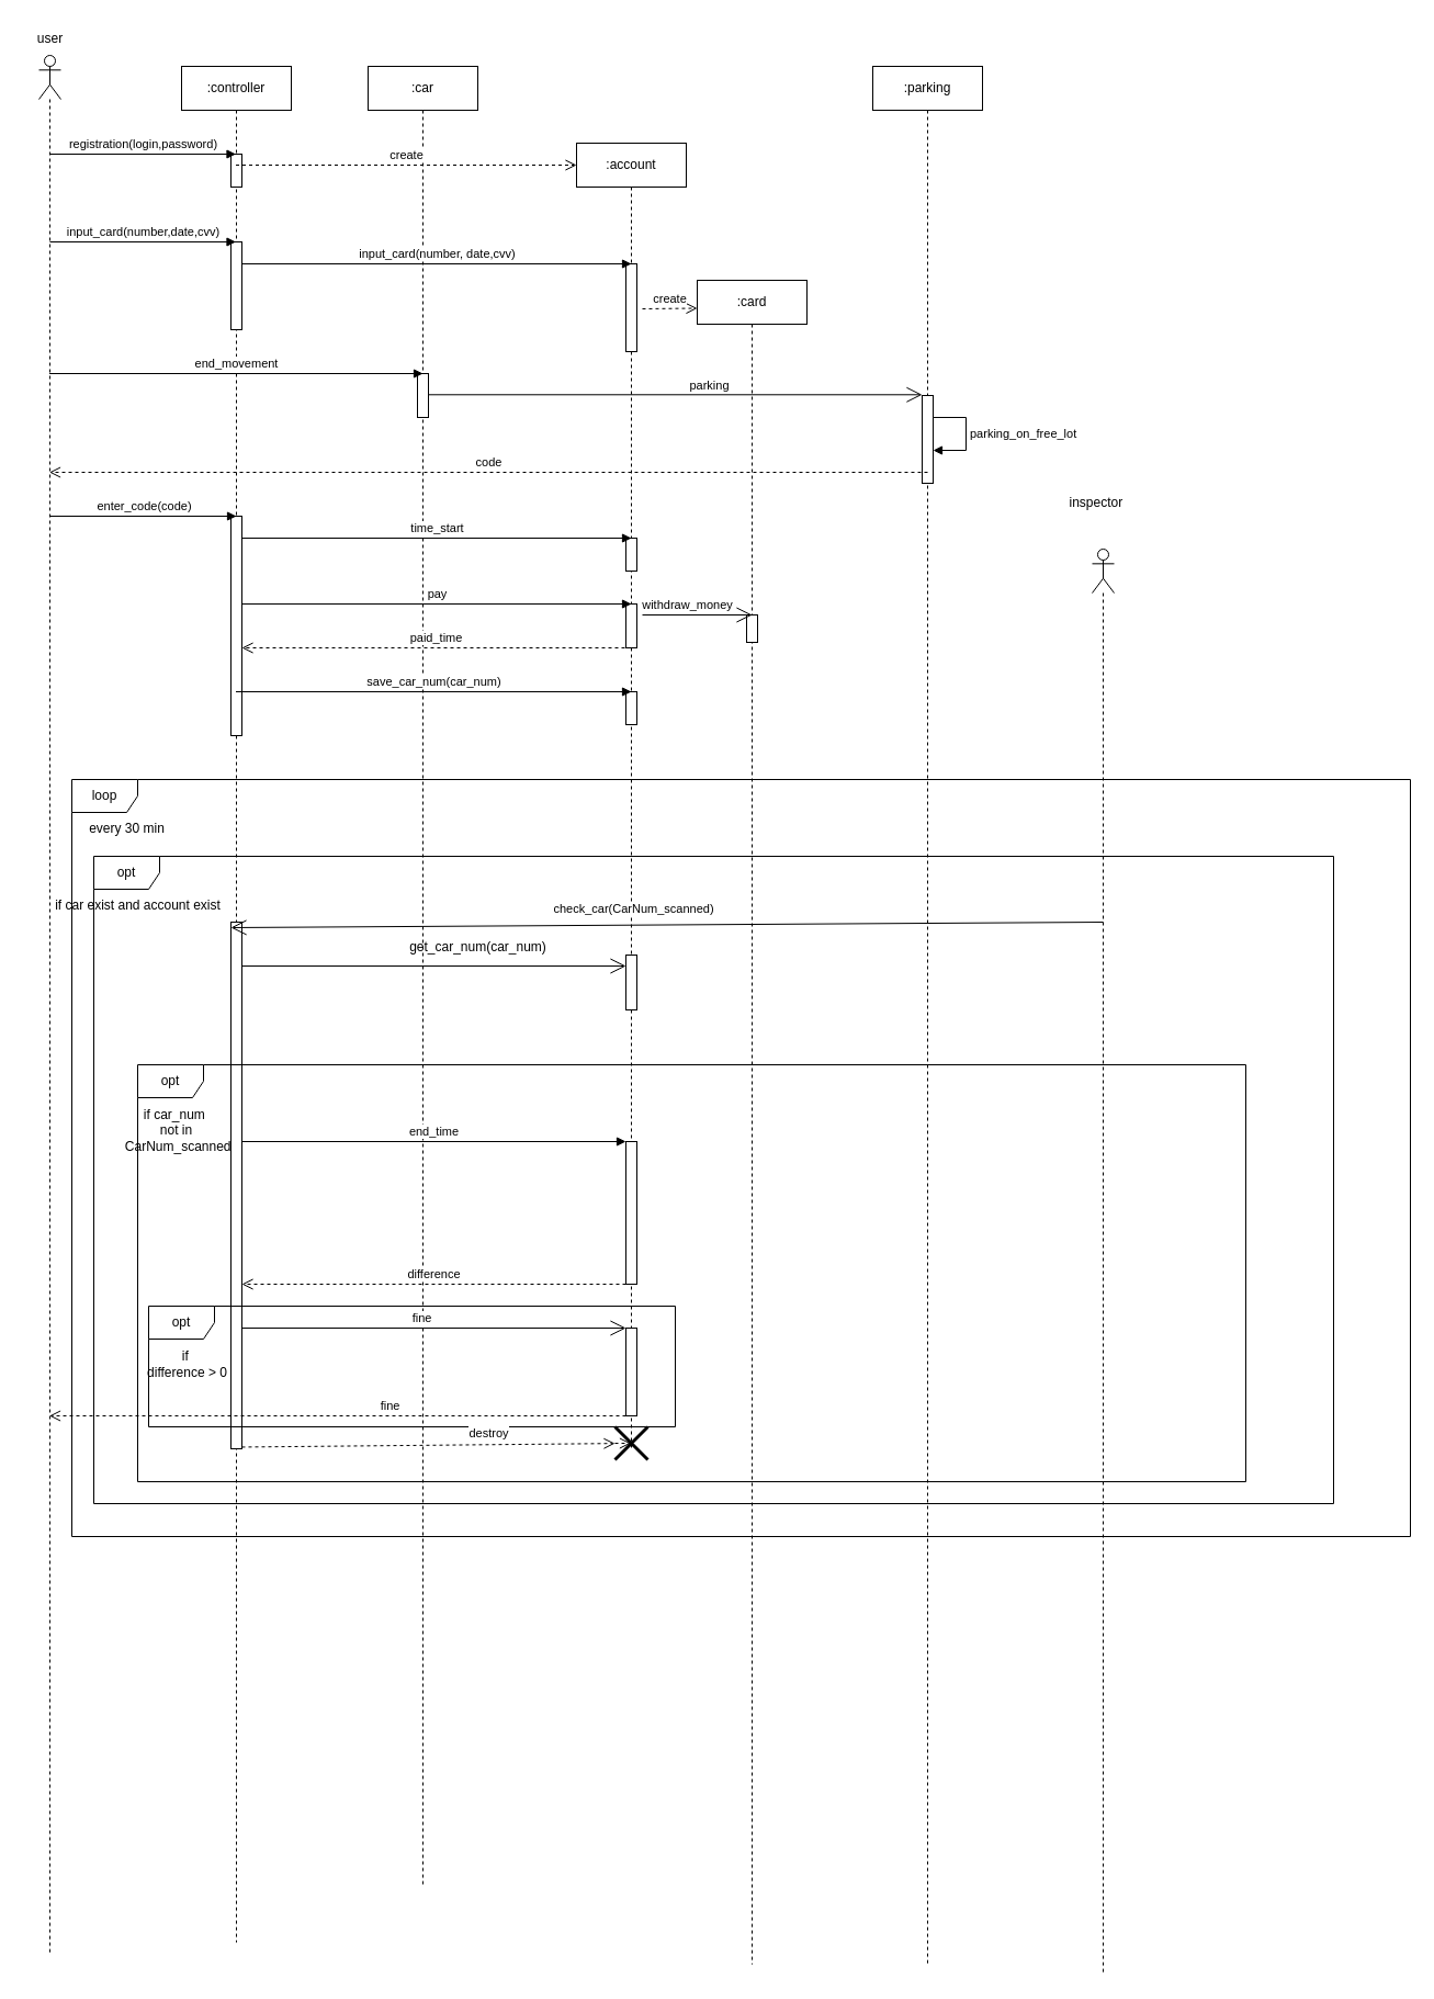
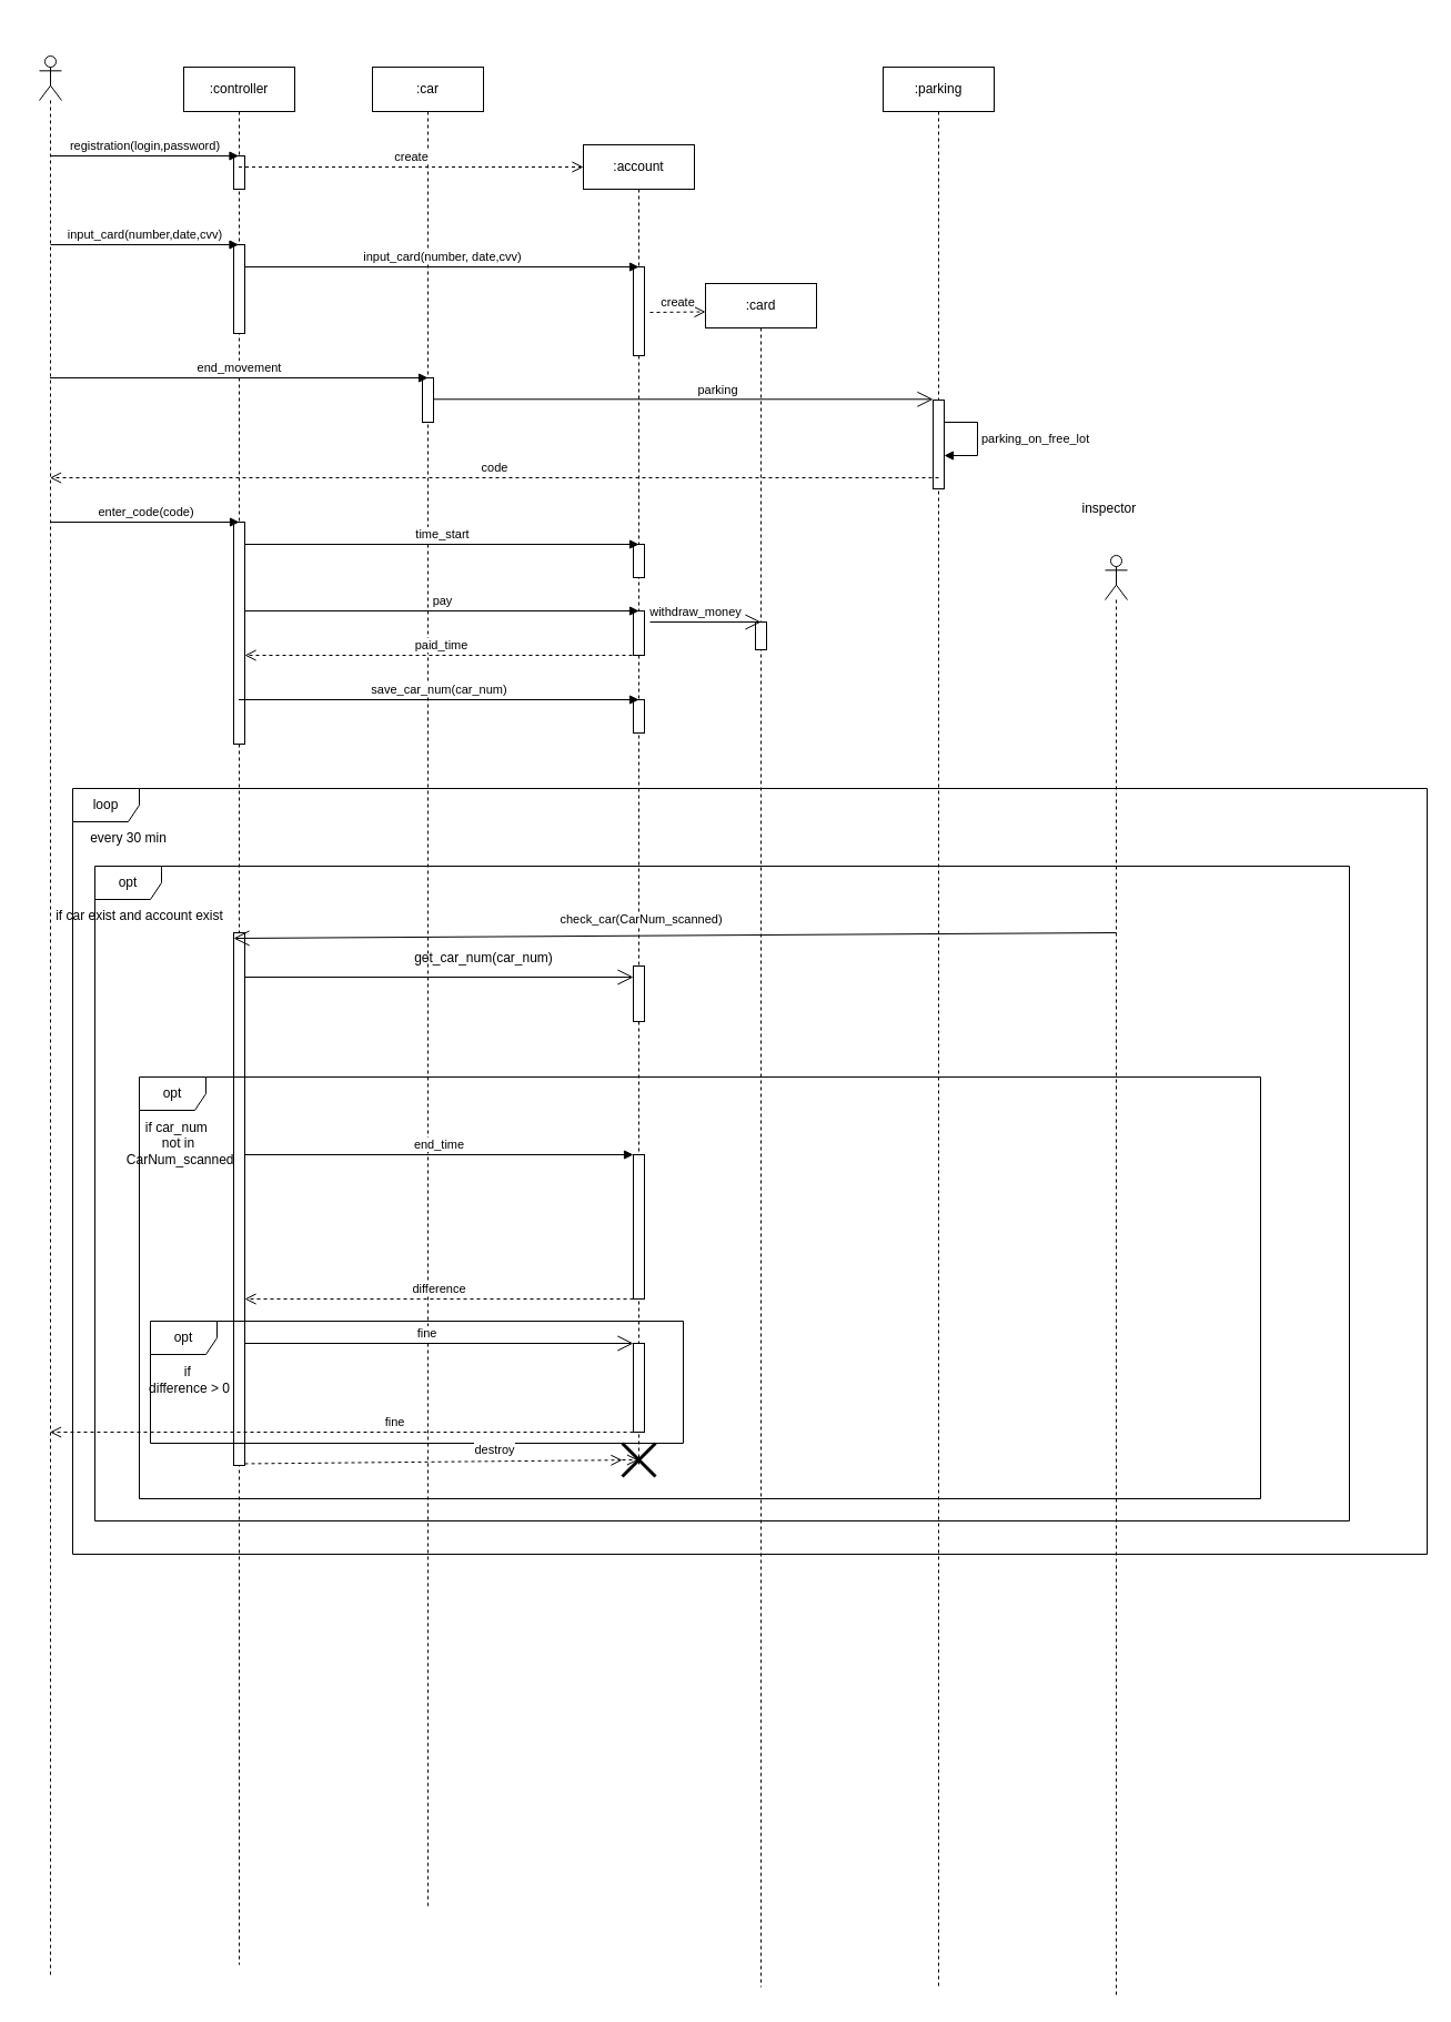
- <mxCell id="35" value="user" style="text;html=1;align=center;verticalAlign=middle;resizable=0;points=[];autosize=1;strokeColor=none;fillColor=none;" vertex="1" parent="1"><mxGeometry x="20" width="50" height="30" as="geometry" y="20" /></mxCell>
